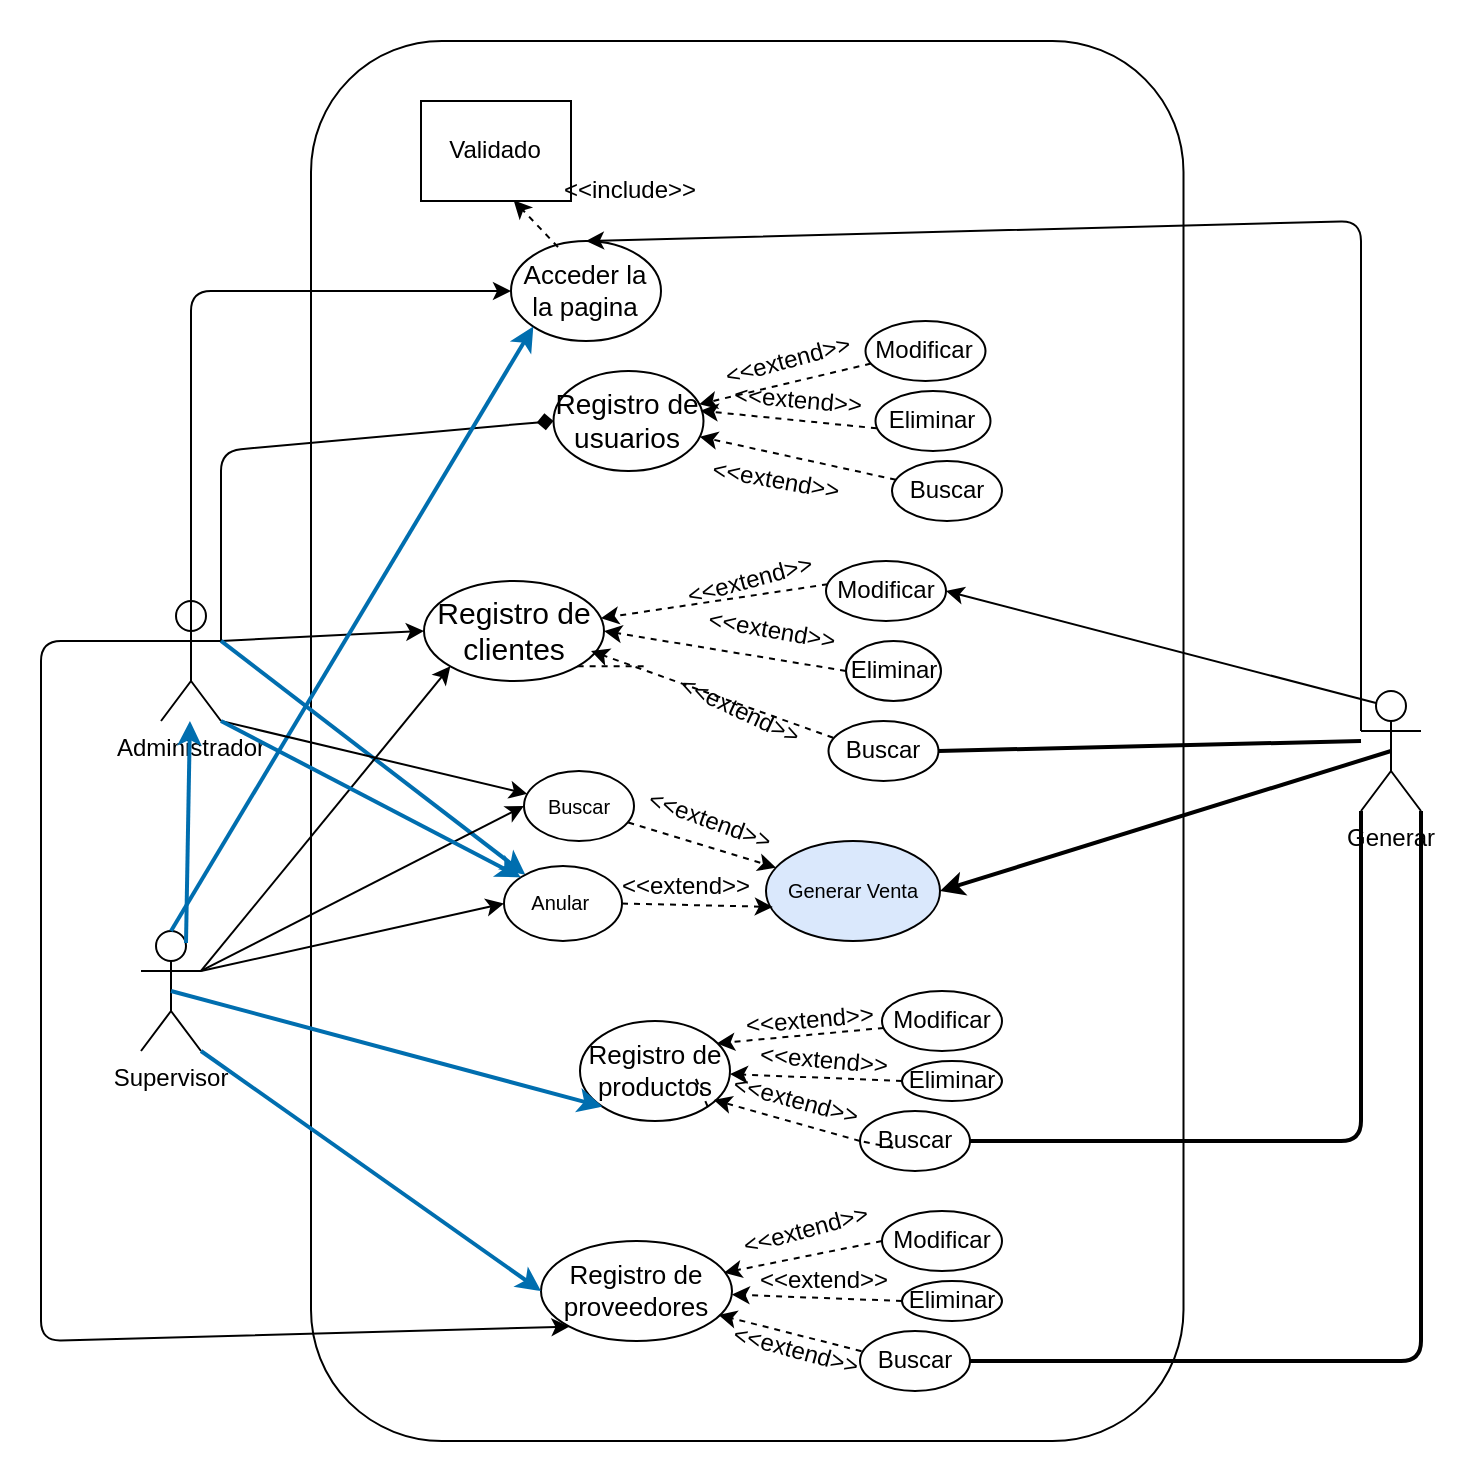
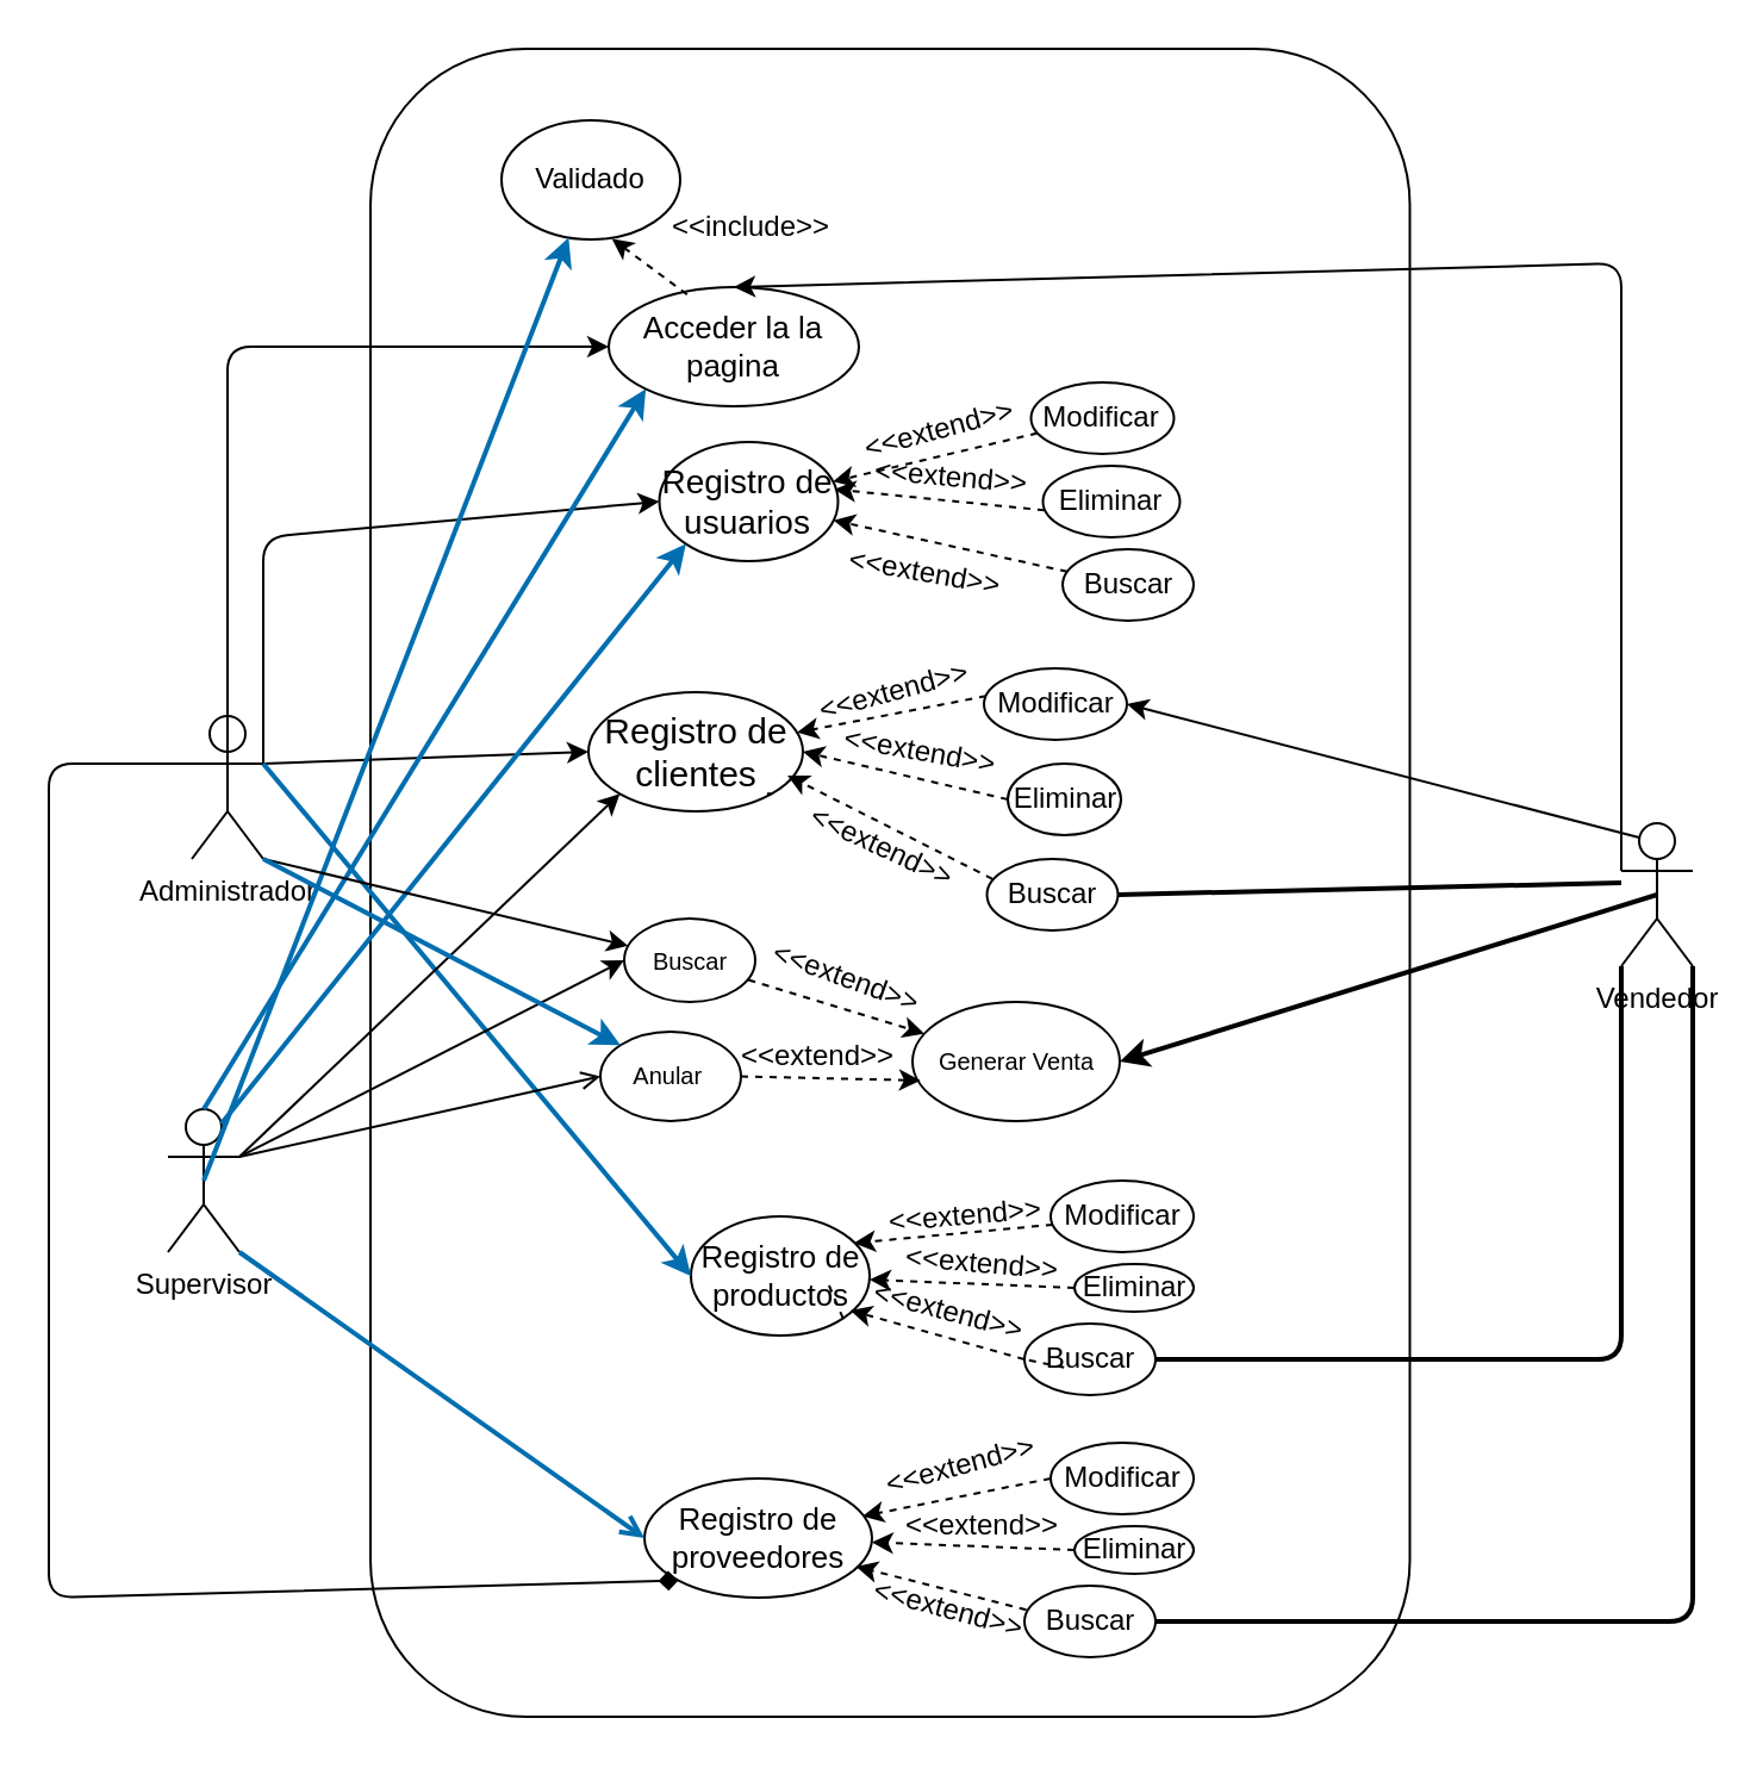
- <mxCell id="7" value="Validado" style="whiteSpace=wrap;html=1;rounded=0;" parent="1" vertex="1"><mxGeometry x="210" y="50" width="75" height="50" as="geometry" /></mxCell>
+ <mxCell id="7" value="Validado" style="ellipse;whiteSpace=wrap;html=1;" parent="1" vertex="1"><mxGeometry x="210" y="50" width="75" height="50" as="geometry" /></mxCell>
- <mxCell id="6" value="Acceder la la pagina" style="ellipse;whiteSpace=wrap;html=1;fontSize=13;" parent="1" vertex="1"><mxGeometry x="255" y="120" width="75" height="50" as="geometry" /></mxCell>
+ <mxCell id="6" value="Acceder la la pagina" style="ellipse;whiteSpace=wrap;html=1;fontSize=13;" parent="1" vertex="1"><mxGeometry x="255" y="120" width="105" height="50" as="geometry" /></mxCell>
- <mxCell id="42" value="" style="endArrow=diamond;html=1;exitX=1;exitY=0.333;exitDx=0;exitDy=0;exitPerimeter=0;entryX=0;entryY=0.5;entryDx=0;entryDy=0;" parent="1" source="3" target="10" edge="1"><mxGeometry width="50" height="50" relative="1" as="geometry"><mxPoint x="240" y="430" as="sourcePoint" /><mxPoint x="290" y="380" as="targetPoint" /><Array as="points"><mxPoint x="110" y="225" /></Array></mxGeometry></mxCell>
+ <mxCell id="42" value="" style="endArrow=classic;html=1;exitX=1;exitY=0.333;exitDx=0;exitDy=0;exitPerimeter=0;entryX=0;entryY=0.5;entryDx=0;entryDy=0;" parent="1" source="3" target="10" edge="1"><mxGeometry width="50" height="50" relative="1" as="geometry"><mxPoint x="240" y="430" as="sourcePoint" /><mxPoint x="290" y="380" as="targetPoint" /><Array as="points"><mxPoint x="110" y="225" /></Array></mxGeometry></mxCell>
- <mxCell id="18" value="Registro de clientes" style="ellipse;whiteSpace=wrap;html=1;fontSize=15;" parent="1" vertex="1"><mxGeometry x="211.5" y="290" width="90" height="50" as="geometry" /></mxCell>
+ <mxCell id="18" value="Registro de clientes" style="ellipse;whiteSpace=wrap;html=1;fontSize=15;" parent="1" vertex="1"><mxGeometry x="246.5" y="290" width="90" height="50" as="geometry" /></mxCell>
- <mxCell id="44" value="" style="endArrow=classic;html=1;exitX=1;exitY=0.333;exitDx=0;exitDy=0;exitPerimeter=0;fillColor=#1ba1e2;strokeColor=#006EAF;strokeWidth=2;" parent="1" source="3" target="57" edge="1"><mxGeometry width="50" height="50" relative="1" as="geometry"><mxPoint x="220" y="500" as="sourcePoint" /><mxPoint x="270" y="450" as="targetPoint" /></mxGeometry></mxCell>
+ <mxCell id="44" value="" style="endArrow=classic;html=1;exitX=1;exitY=0.333;exitDx=0;exitDy=0;exitPerimeter=0;entryX=0;entryY=0.5;entryDx=0;entryDy=0;fillColor=#1ba1e2;strokeColor=#006EAF;strokeWidth=2;" parent="1" source="3" target="26" edge="1"><mxGeometry width="50" height="50" relative="1" as="geometry"><mxPoint x="220" y="500" as="sourcePoint" /><mxPoint x="270" y="450" as="targetPoint" /></mxGeometry></mxCell>
- <mxCell id="49" value="" style="endArrow=classic;html=1;fillColor=#1ba1e2;strokeColor=#006EAF;strokeWidth=2;exitX=0.75;exitY=0.1;exitDx=0;exitDy=0;exitPerimeter=0;" parent="1" source="4" target="3" edge="1"><mxGeometry width="50" height="50" relative="1" as="geometry"><mxPoint x="100" y="490" as="sourcePoint" /><mxPoint x="170" y="610" as="targetPoint" /></mxGeometry></mxCell>
+ <mxCell id="49" value="" style="endArrow=classic;html=1;fillColor=#1ba1e2;strokeColor=#006EAF;strokeWidth=2;entryX=0;entryY=1;entryDx=0;entryDy=0;exitX=0.75;exitY=0.1;exitDx=0;exitDy=0;exitPerimeter=0;" parent="1" source="4" target="10" edge="1"><mxGeometry width="50" height="50" relative="1" as="geometry"><mxPoint x="100" y="490" as="sourcePoint" /><mxPoint x="170" y="610" as="targetPoint" /></mxGeometry></mxCell>
- <mxCell id="5" value="Generar" style="shape=umlActor;verticalLabelPosition=bottom;labelBackgroundColor=#ffffff;verticalAlign=top;html=1;outlineConnect=0;" parent="1" vertex="1"><mxGeometry x="680" y="345" width="30" height="60" as="geometry" /></mxCell>
+ <mxCell id="5" value="Vendedor" style="shape=umlActor;verticalLabelPosition=bottom;labelBackgroundColor=#ffffff;verticalAlign=top;html=1;outlineConnect=0;" parent="1" vertex="1"><mxGeometry x="680" y="345" width="30" height="60" as="geometry" /></mxCell>
- <mxCell id="54" value="Generar Venta" style="ellipse;whiteSpace=wrap;html=1;strokeWidth=1;fontSize=10;fillColor=#dae8fc;" parent="1" vertex="1"><mxGeometry x="382.5" y="420" width="87" height="50" as="geometry" /></mxCell>
+ <mxCell id="54" value="Generar Venta" style="ellipse;whiteSpace=wrap;html=1;strokeWidth=1;fontSize=10;" parent="1" vertex="1"><mxGeometry x="382.5" y="420" width="87" height="50" as="geometry" /></mxCell>
- <mxCell id="62" value="" style="endArrow=classic;html=1;strokeWidth=1;fontSize=10;exitX=1;exitY=0.333;exitDx=0;exitDy=0;exitPerimeter=0;entryX=0;entryY=0.5;entryDx=0;entryDy=0;" parent="1" source="4" target="57" edge="1"><mxGeometry width="50" height="50" relative="1" as="geometry"><mxPoint x="-30" y="520" as="sourcePoint" /><mxPoint x="20" y="470" as="targetPoint" /></mxGeometry></mxCell>
+ <mxCell id="62" value="" style="endArrow=open;html=1;strokeWidth=1;fontSize=10;exitX=1;exitY=0.333;exitDx=0;exitDy=0;exitPerimeter=0;entryX=0;entryY=0.5;entryDx=0;entryDy=0;" parent="1" source="4" target="57" edge="1"><mxGeometry width="50" height="50" relative="1" as="geometry"><mxPoint x="-30" y="520" as="sourcePoint" /><mxPoint x="20" y="470" as="targetPoint" /></mxGeometry></mxCell>
- <mxCell id="47" value="" style="endArrow=classic;html=1;fillColor=#1ba1e2;strokeColor=#006EAF;strokeWidth=2;entryX=0;entryY=1;entryDx=0;entryDy=0;exitX=0.5;exitY=0.5;exitDx=0;exitDy=0;exitPerimeter=0;" parent="1" source="4" target="26" edge="1"><mxGeometry width="50" height="50" relative="1" as="geometry"><mxPoint x="110" y="495" as="sourcePoint" /><mxPoint x="150" y="590" as="targetPoint" /></mxGeometry></mxCell>
+ <mxCell id="47" value="" style="endArrow=classic;html=1;fillColor=#1ba1e2;strokeColor=#006EAF;strokeWidth=2;exitX=0.5;exitY=0.5;exitDx=0;exitDy=0;exitPerimeter=0;" parent="1" source="4" target="7" edge="1"><mxGeometry width="50" height="50" relative="1" as="geometry"><mxPoint x="110" y="495" as="sourcePoint" /><mxPoint x="150" y="590" as="targetPoint" /></mxGeometry></mxCell>
- <mxCell id="46" value="" style="endArrow=classic;html=1;fillColor=#1ba1e2;strokeColor=#006EAF;strokeWidth=2;exitX=1;exitY=1;exitDx=0;exitDy=0;exitPerimeter=0;entryX=0;entryY=0.5;entryDx=0;entryDy=0;" parent="1" source="4" target="35" edge="1"><mxGeometry width="50" height="50" relative="1" as="geometry"><mxPoint x="90" y="630" as="sourcePoint" /><mxPoint x="140" y="580" as="targetPoint" /></mxGeometry></mxCell>
+ <mxCell id="46" value="" style="endArrow=open;html=1;fillColor=#1ba1e2;strokeColor=#006EAF;strokeWidth=2;exitX=1;exitY=1;exitDx=0;exitDy=0;exitPerimeter=0;entryX=0;entryY=0.5;entryDx=0;entryDy=0;" parent="1" source="4" target="35" edge="1"><mxGeometry width="50" height="50" relative="1" as="geometry"><mxPoint x="90" y="630" as="sourcePoint" /><mxPoint x="140" y="580" as="targetPoint" /></mxGeometry></mxCell>
- <mxCell id="45" value="" style="endArrow=classic;html=1;entryX=0;entryY=1;entryDx=0;entryDy=0;exitX=0;exitY=0.333;exitDx=0;exitDy=0;exitPerimeter=0;" parent="1" source="3" target="35" edge="1"><mxGeometry width="50" height="50" relative="1" as="geometry"><mxPoint x="110" y="330" as="sourcePoint" /><mxPoint x="250" y="530" as="targetPoint" /><Array as="points"><mxPoint x="20" y="320" /><mxPoint x="20" y="670" /></Array></mxGeometry></mxCell>
+ <mxCell id="45" value="" style="endArrow=diamond;html=1;entryX=0;entryY=1;entryDx=0;entryDy=0;exitX=0;exitY=0.333;exitDx=0;exitDy=0;exitPerimeter=0;" parent="1" source="3" target="35" edge="1"><mxGeometry width="50" height="50" relative="1" as="geometry"><mxPoint x="110" y="330" as="sourcePoint" /><mxPoint x="250" y="530" as="targetPoint" /><Array as="points"><mxPoint x="20" y="320" /><mxPoint x="20" y="670" /></Array></mxGeometry></mxCell>
